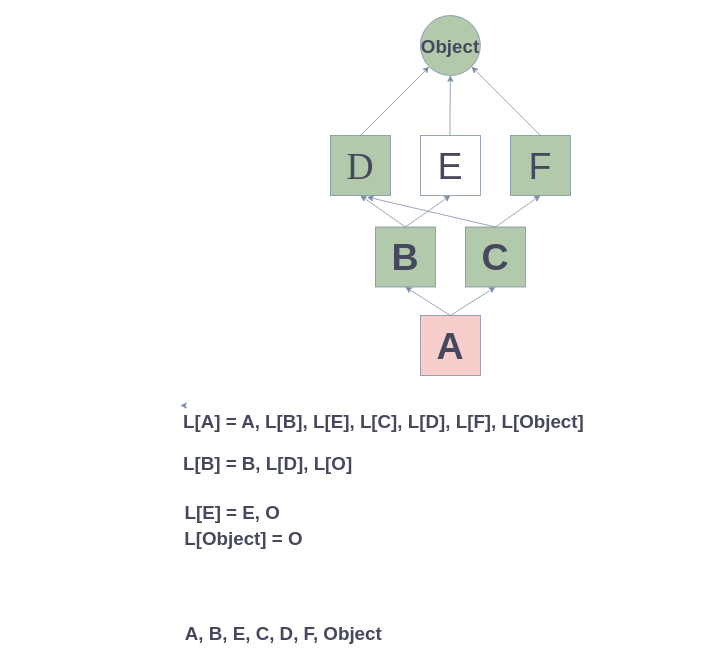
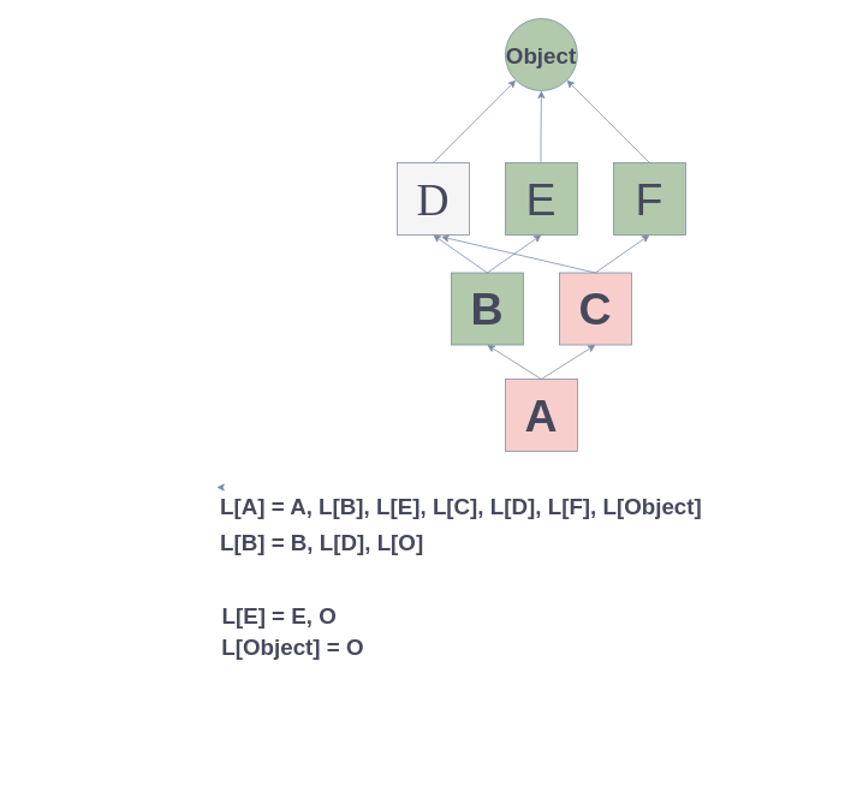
- <mxCell id="4" value="D" style="whiteSpace=wrap;html=1;aspect=fixed;labelBackgroundColor=none;fillColor=#B2C9AB;strokeColor=#788AA3;fontColor=#46495D;fontFamily=Lucida Console;fontSize=50;" vertex="1" parent="1"><mxGeometry x="440" y="180" width="80" height="80" as="geometry" /></mxCell>
+ <mxCell id="4" value="D" style="whiteSpace=wrap;html=1;aspect=fixed;labelBackgroundColor=none;fillColor=#f5f5f5;strokeColor=#788AA3;fontColor=#46495D;fontFamily=Lucida Console;fontSize=50;" vertex="1" parent="1"><mxGeometry x="440" y="180" width="80" height="80" as="geometry" /></mxCell>
- <mxCell id="3" value="E" style="whiteSpace=wrap;html=1;aspect=fixed;labelBackgroundColor=none;fillColor=#ffffff;strokeColor=#788AA3;fontColor=#46495D;fontSize=50;" vertex="1" parent="1"><mxGeometry x="560" y="180" width="80" height="80" as="geometry" /></mxCell>
+ <mxCell id="3" value="E" style="whiteSpace=wrap;html=1;aspect=fixed;labelBackgroundColor=none;fillColor=#B2C9AB;strokeColor=#788AA3;fontColor=#46495D;fontSize=50;" vertex="1" parent="1"><mxGeometry x="560" y="180" width="80" height="80" as="geometry" /></mxCell>
- <mxCell id="9" value="C" style="whiteSpace=wrap;html=1;aspect=fixed;strokeColor=#788AA3;fontColor=#46495D;fillColor=#B2C9AB;fontStyle=1;fontSize=50;" vertex="1" parent="1"><mxGeometry x="620" y="302" width="80" height="80" as="geometry" /></mxCell>
+ <mxCell id="9" value="C" style="whiteSpace=wrap;html=1;aspect=fixed;strokeColor=#788AA3;fontColor=#46495D;fillColor=#f8cecc;fontStyle=1;fontSize=50;" vertex="1" parent="1"><mxGeometry x="620" y="302" width="80" height="80" as="geometry" /></mxCell>
- <mxCell id="20" value="&amp;nbsp;&amp;nbsp;&amp;nbsp;&amp;nbsp;&amp;nbsp;&amp;nbsp;&amp;nbsp;&amp;nbsp; L[B] = B, L[D], L[O]" style="text;html=1;align=center;verticalAlign=middle;resizable=0;points=[];autosize=1;strokeColor=none;fillColor=none;fontColor=#46495D;fontStyle=1;fontSize=25;" vertex="1" parent="1"><mxGeometry x="175" y="596" width="300" height="40" as="geometry" /></mxCell>
+ <mxCell id="20" value="&amp;nbsp;&amp;nbsp;&amp;nbsp;&amp;nbsp;&amp;nbsp;&amp;nbsp;&amp;nbsp;&amp;nbsp; L[B] = B, L[D], L[O]" style="text;html=1;align=center;verticalAlign=middle;resizable=0;points=[];autosize=1;strokeColor=none;fillColor=none;fontColor=#46495D;fontStyle=1;fontSize=25;" vertex="1" parent="1"><mxGeometry x="175" y="581" width="300" height="40" as="geometry" /></mxCell>
- <mxCell id="23" value="&lt;b&gt;&lt;font style=&quot;font-size: 25px;&quot;&gt;&amp;nbsp;&amp;nbsp;&amp;nbsp;&amp;nbsp;&amp;nbsp;&amp;nbsp;&amp;nbsp;&amp;nbsp;&amp;nbsp;&amp;nbsp;&amp;nbsp;&amp;nbsp;&amp;nbsp;&amp;nbsp;&amp;nbsp;&amp;nbsp;&amp;nbsp;&amp;nbsp;&amp;nbsp;&amp;nbsp;&amp;nbsp;&amp;nbsp;&amp;nbsp;&amp;nbsp;&amp;nbsp;&amp;nbsp;&amp;nbsp;&amp;nbsp;&amp;nbsp;&amp;nbsp; A, B, E, C, D, F, Object&lt;br&gt;&lt;/font&gt;&lt;/b&gt;" style="text;html=1;align=center;verticalAlign=middle;resizable=0;points=[];autosize=1;strokeColor=none;fillColor=none;fontColor=#46495D;" vertex="1" parent="1"><mxGeometry x="20" y="823" width="500" height="40" as="geometry" /></mxCell>
